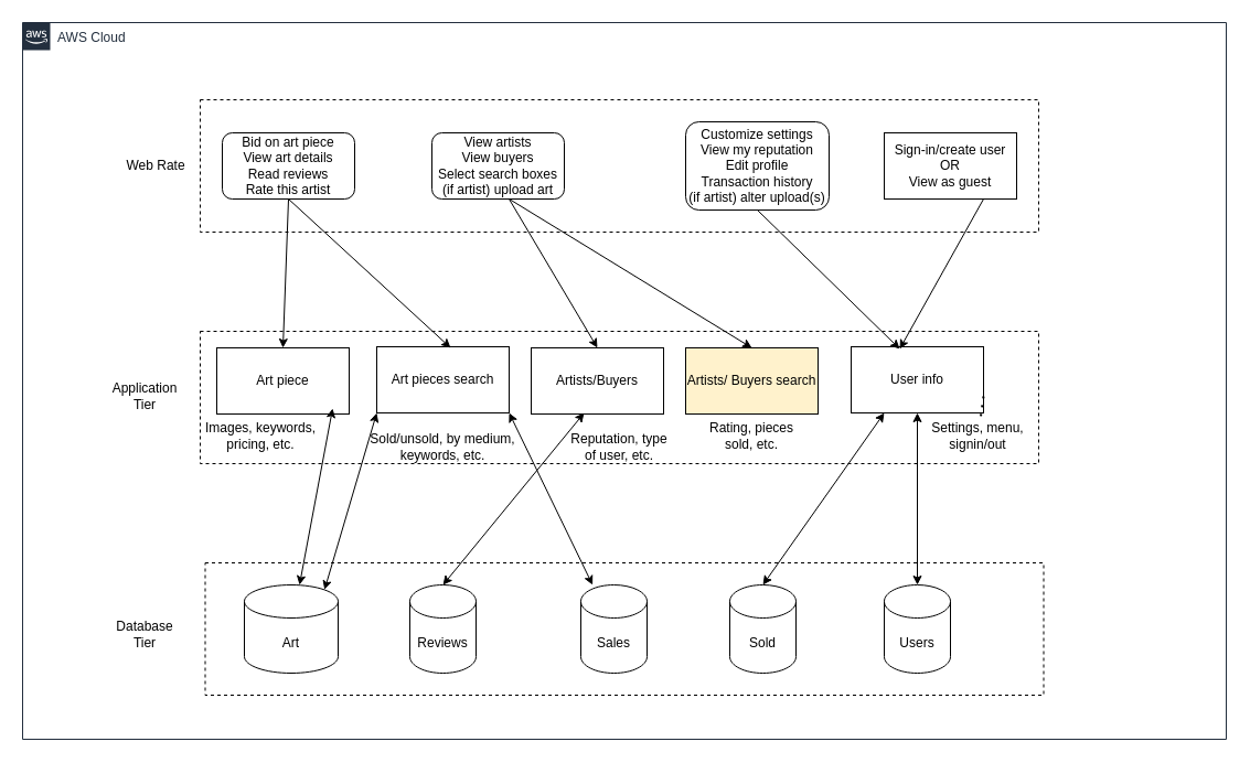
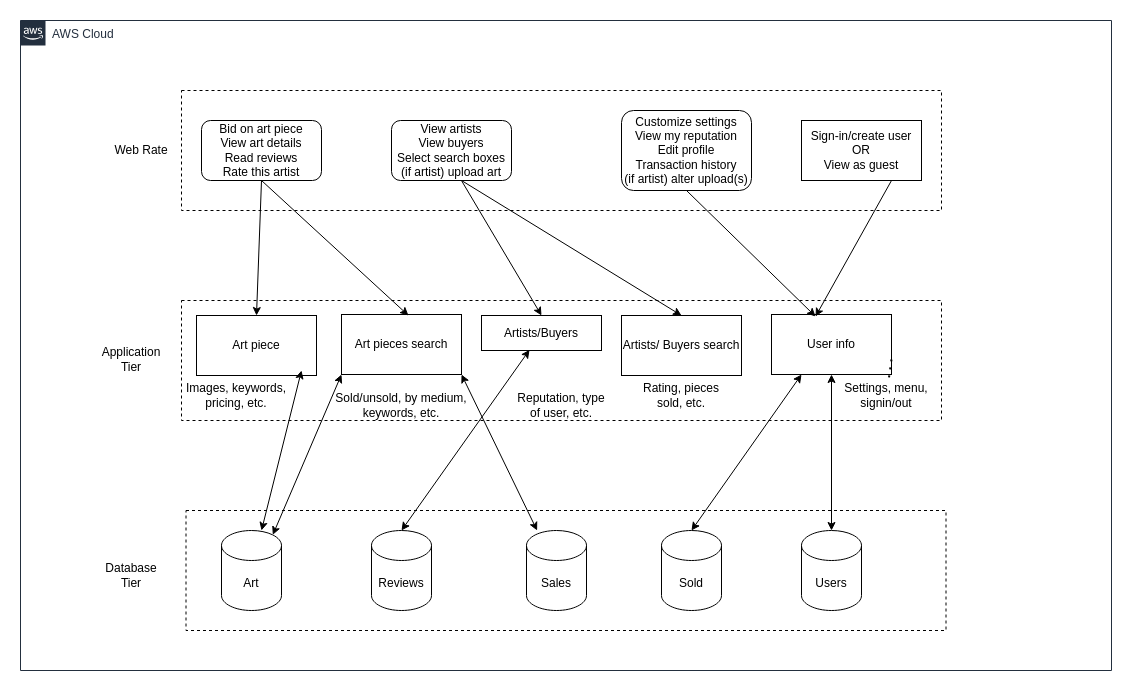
- <mxCell id="14" value="Artists/Buyers" style="rounded=0;whiteSpace=wrap;html=1;" vertex="1" parent="9"><mxGeometry x="300" y="15" width="120" height="60" as="geometry" /></mxCell>
+ <mxCell id="14" value="Artists/Buyers" style="rounded=0;whiteSpace=wrap;html=1;" vertex="1" parent="9"><mxGeometry x="300" y="15" width="120" height="35" as="geometry" /></mxCell>
- <mxCell id="16" value="Artists/ Buyers search" style="rounded=0;whiteSpace=wrap;html=1;fillColor=#fff2cc;" vertex="1" parent="9"><mxGeometry x="440" y="15" width="120" height="60" as="geometry" /></mxCell>
+ <mxCell id="16" value="Artists/ Buyers search" style="rounded=0;whiteSpace=wrap;html=1;" vertex="1" parent="9"><mxGeometry x="440" y="15" width="120" height="60" as="geometry" /></mxCell>
- <mxCell id="4" value="Art" style="shape=cylinder3;whiteSpace=wrap;html=1;boundedLbl=1;backgroundOutline=1;size=15;" vertex="1" parent="3"><mxGeometry x="35.5" y="20" width="85" height="80" as="geometry" /></mxCell>
+ <mxCell id="4" value="Art" style="shape=cylinder3;whiteSpace=wrap;html=1;boundedLbl=1;backgroundOutline=1;size=15;" vertex="1" parent="3"><mxGeometry x="35.5" y="20" width="60" height="80" as="geometry" /></mxCell>
